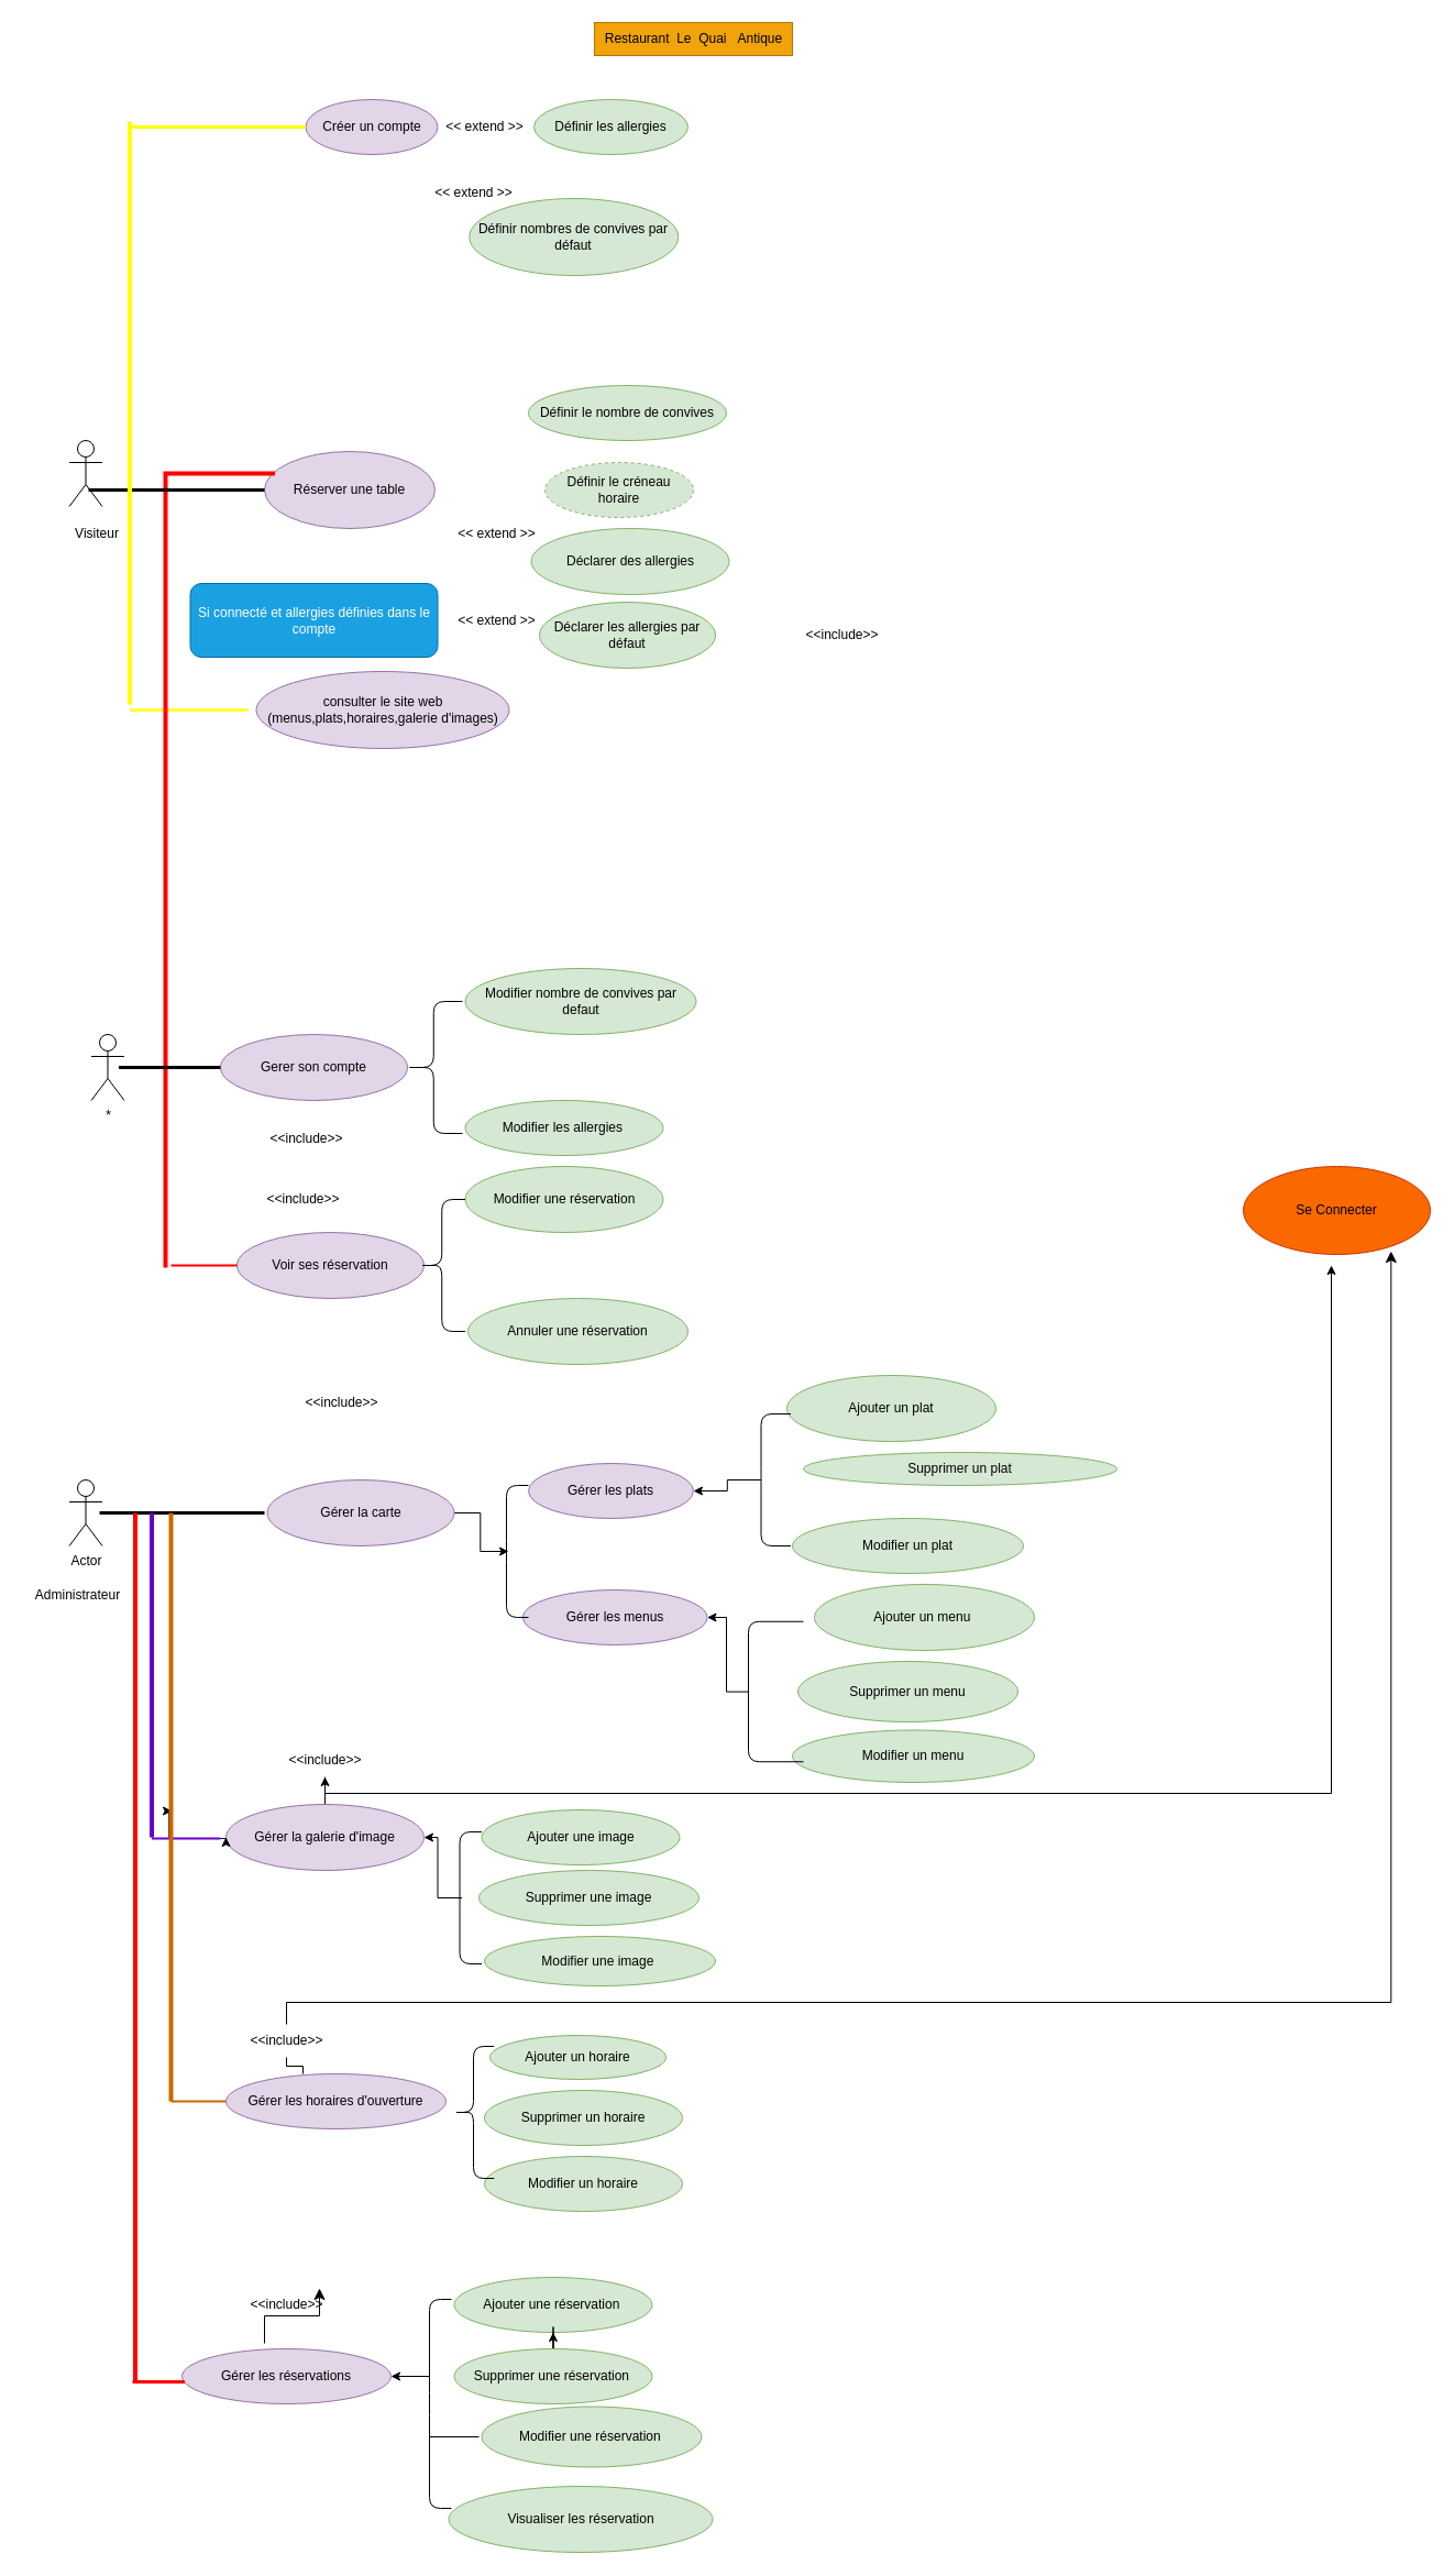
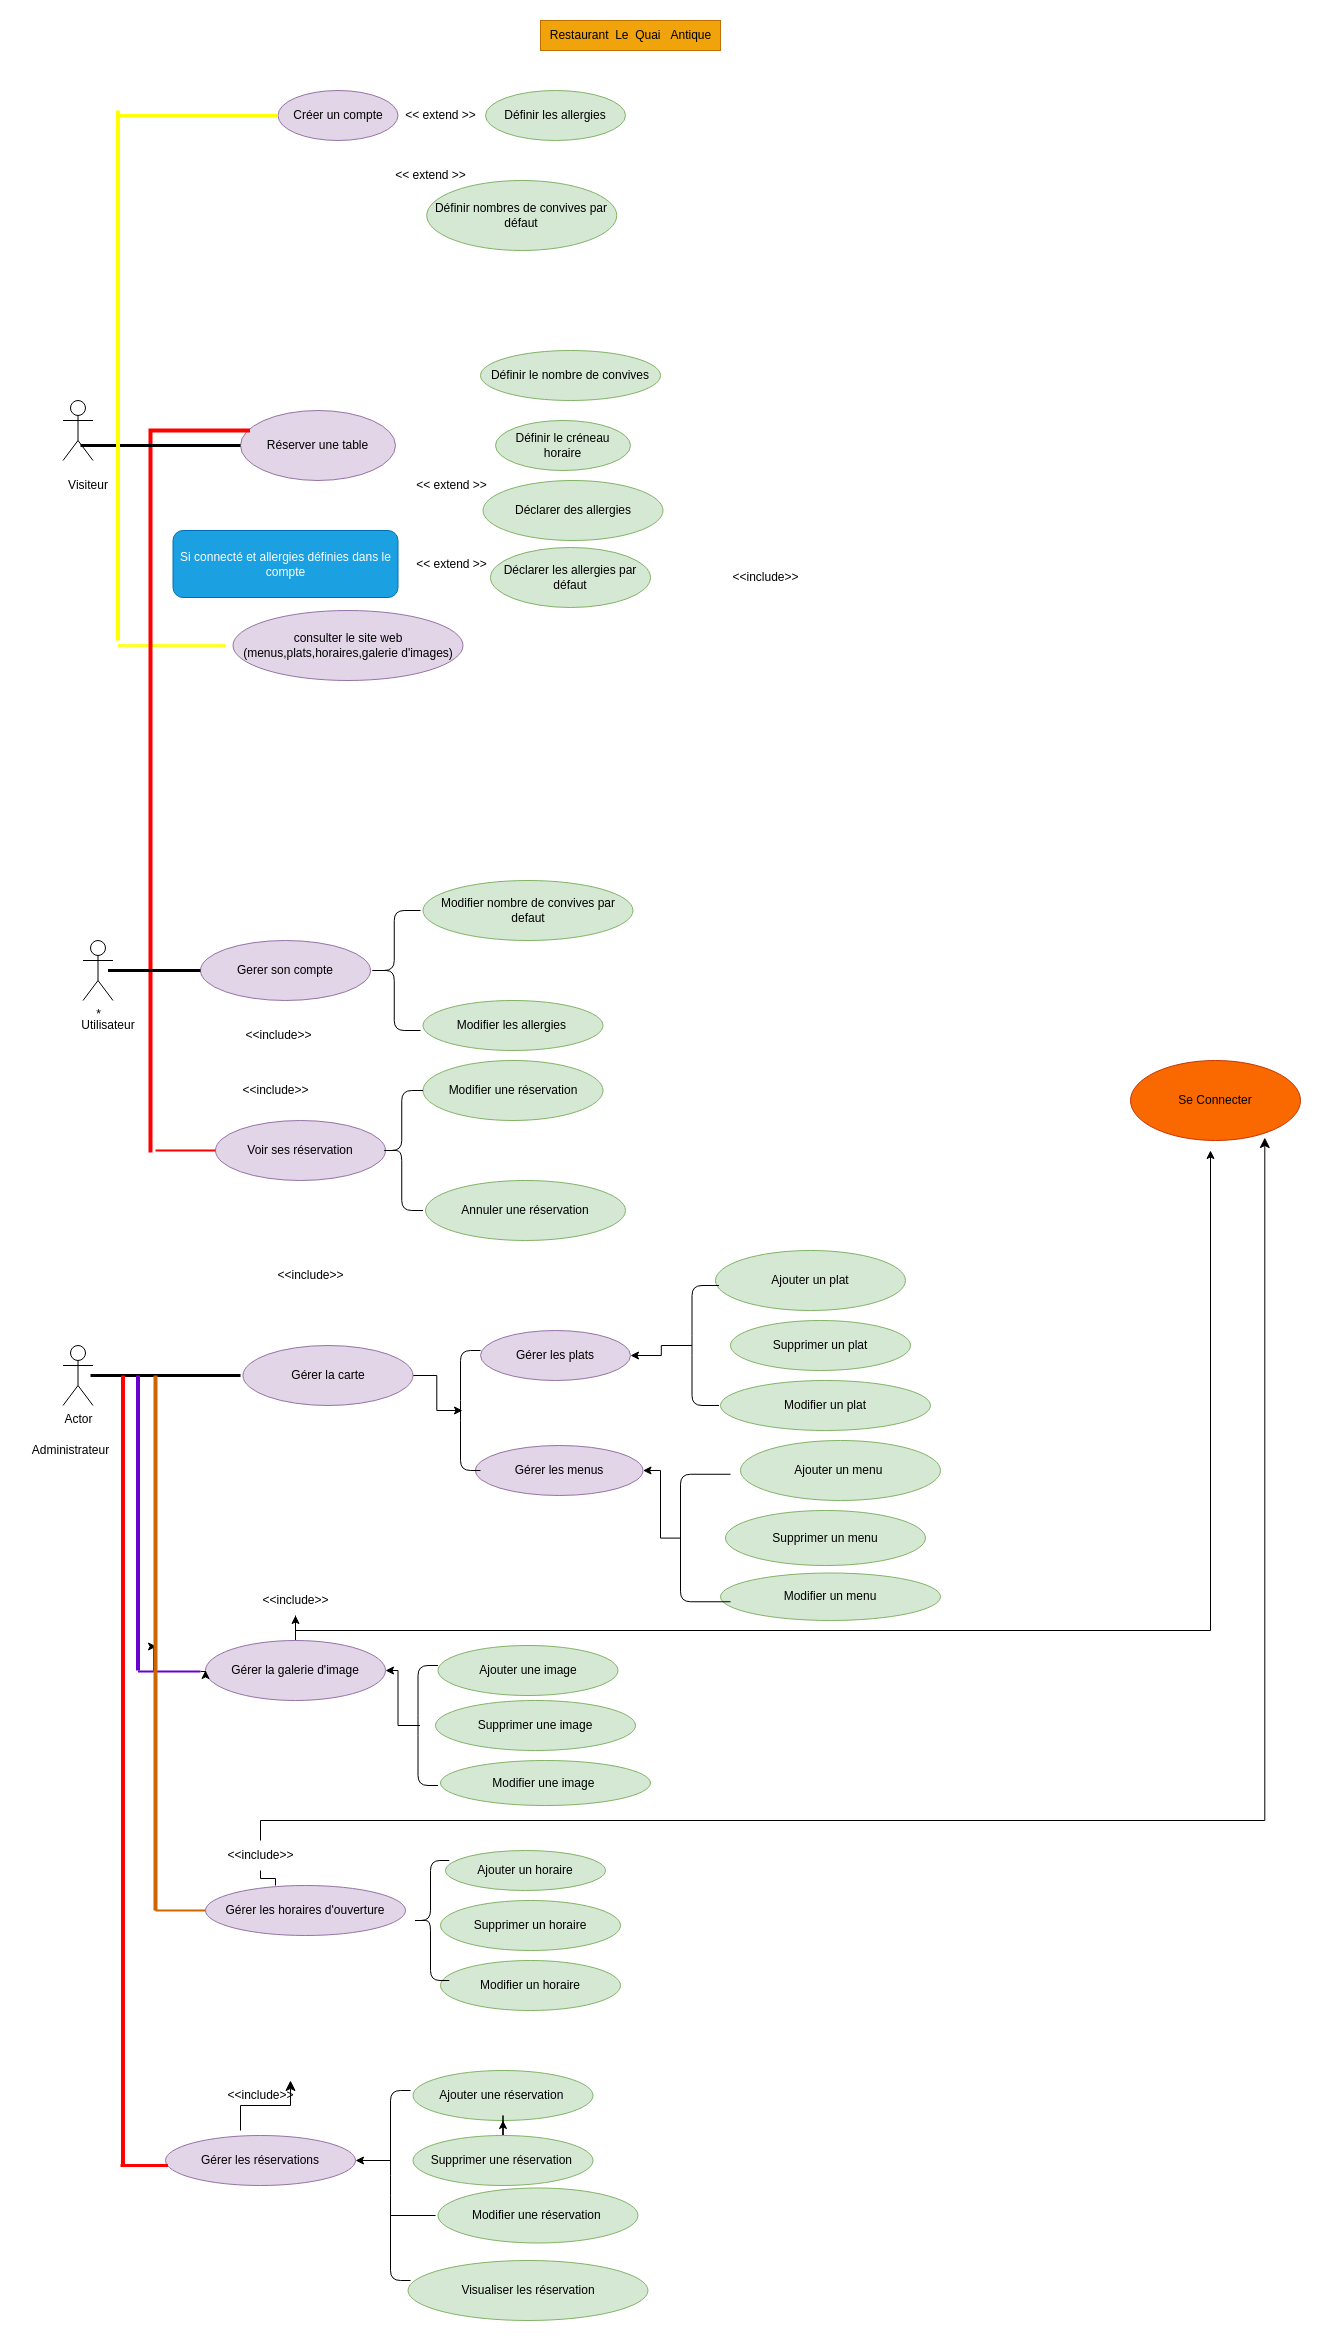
- <mxCell id="22" value="Définir le créneau horaire" style="ellipse;whiteSpace=wrap;html=1;fillColor=#d5e8d4;strokeColor=#82b366;dashed=1;" vertex="1" parent="1"><mxGeometry x="495" y="420" width="135" height="50" as="geometry" /></mxCell>
+ <mxCell id="22" value="Définir le créneau horaire" style="ellipse;whiteSpace=wrap;html=1;fillColor=#d5e8d4;strokeColor=#82b366;" vertex="1" parent="1"><mxGeometry x="495" y="420" width="135" height="50" as="geometry" /></mxCell>
+ <mxCell id="6" value="Utilisateur" style="text;html=1;strokeColor=none;fillColor=none;align=center;verticalAlign=middle;whiteSpace=wrap;rounded=0;labelBackgroundColor=none;" vertex="1" parent="1"><mxGeometry x="77.5" y="1010" width="60" height="30" as="geometry" /></mxCell>
- <mxCell id="45" value="Supprimer un plat" style="ellipse;whiteSpace=wrap;html=1;fillColor=#d5e8d4;strokeColor=#82b366;" vertex="1" parent="1"><mxGeometry x="730" y="1320" width="285" height="30" as="geometry" /></mxCell>
+ <mxCell id="45" value="Supprimer un plat" style="ellipse;whiteSpace=wrap;html=1;fillColor=#d5e8d4;strokeColor=#82b366;" vertex="1" parent="1"><mxGeometry x="730" y="1320" width="180" height="50" as="geometry" /></mxCell>
